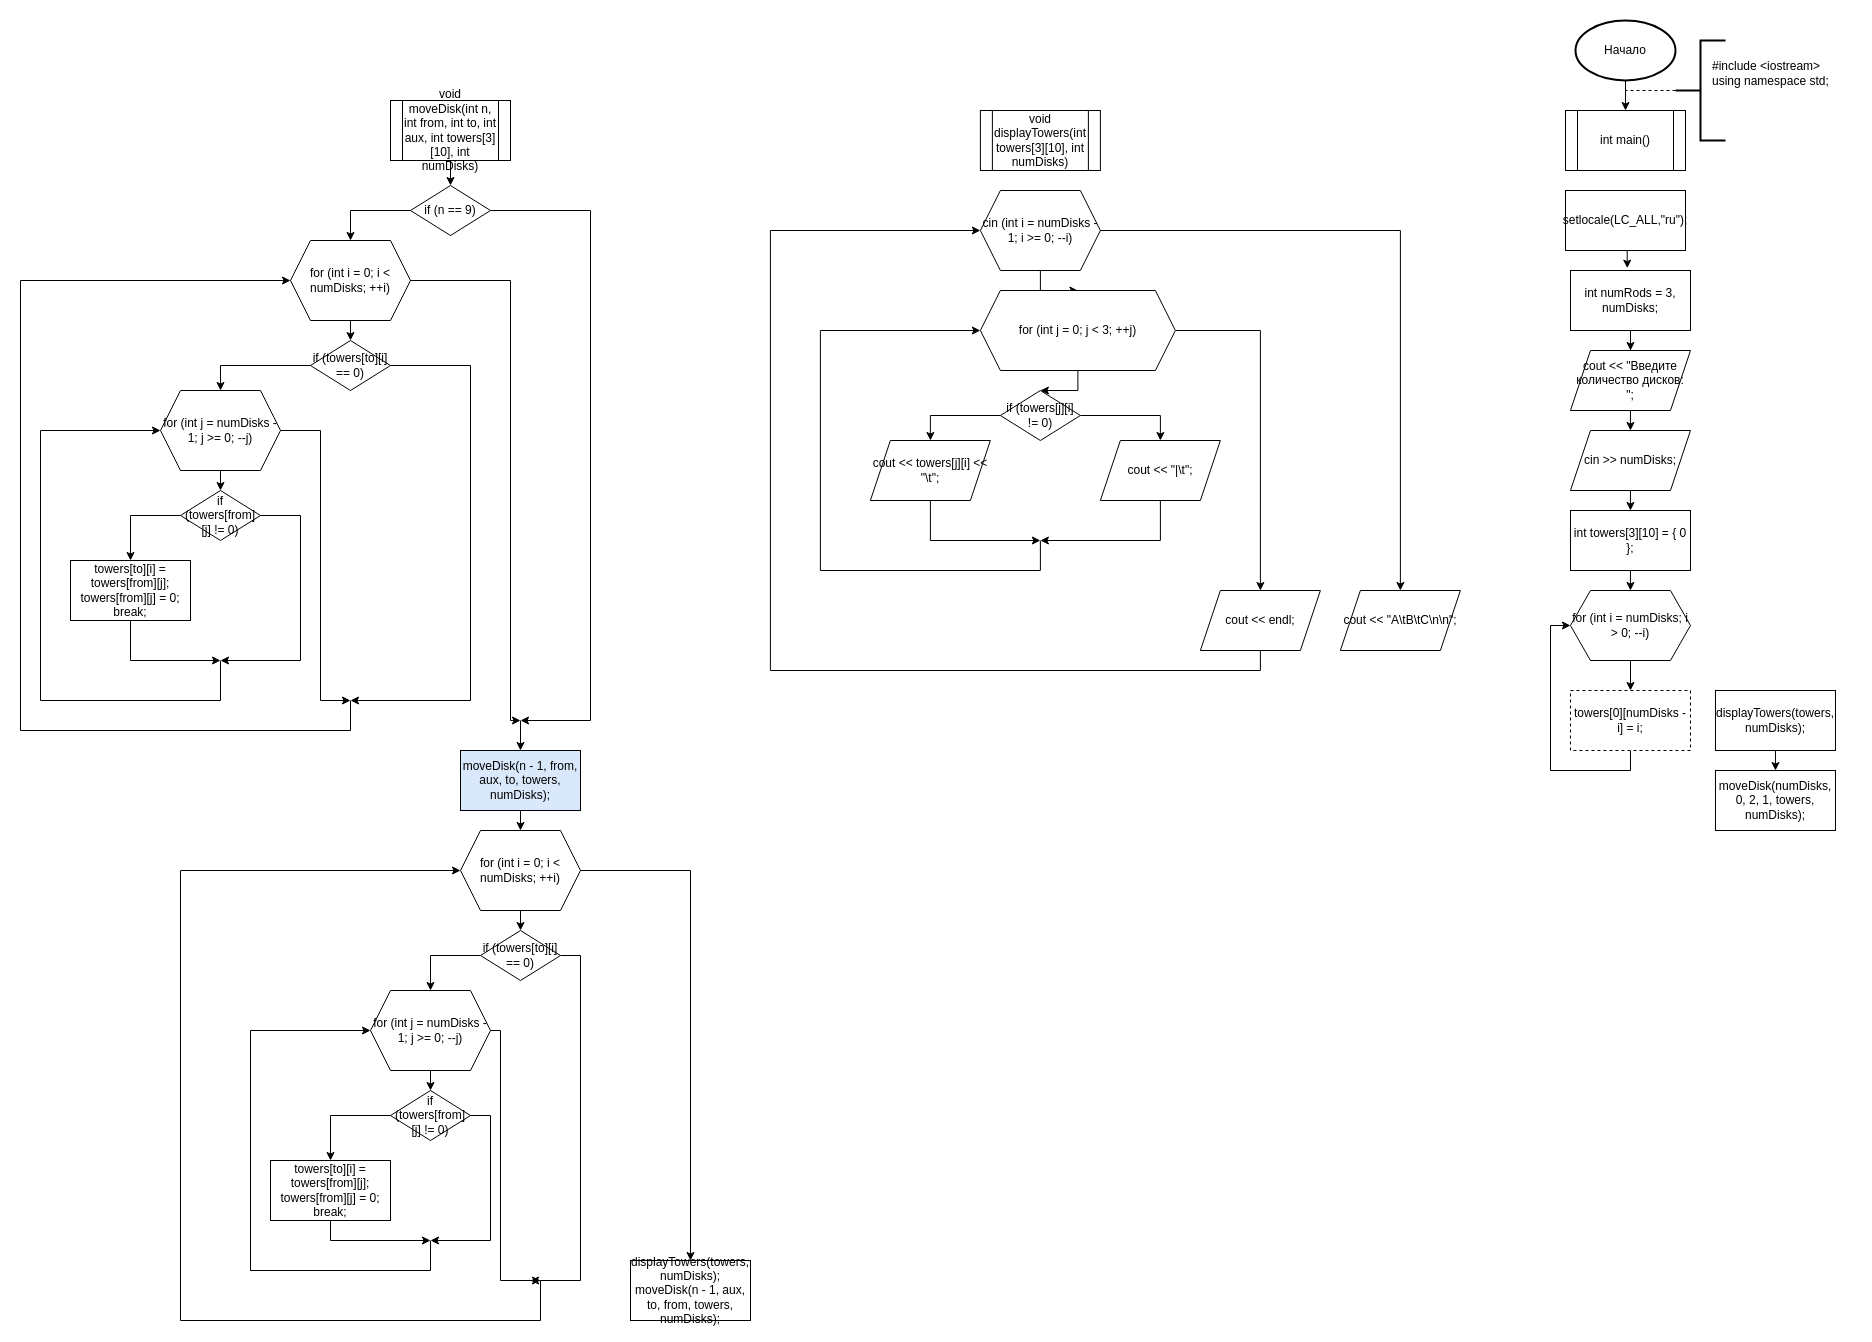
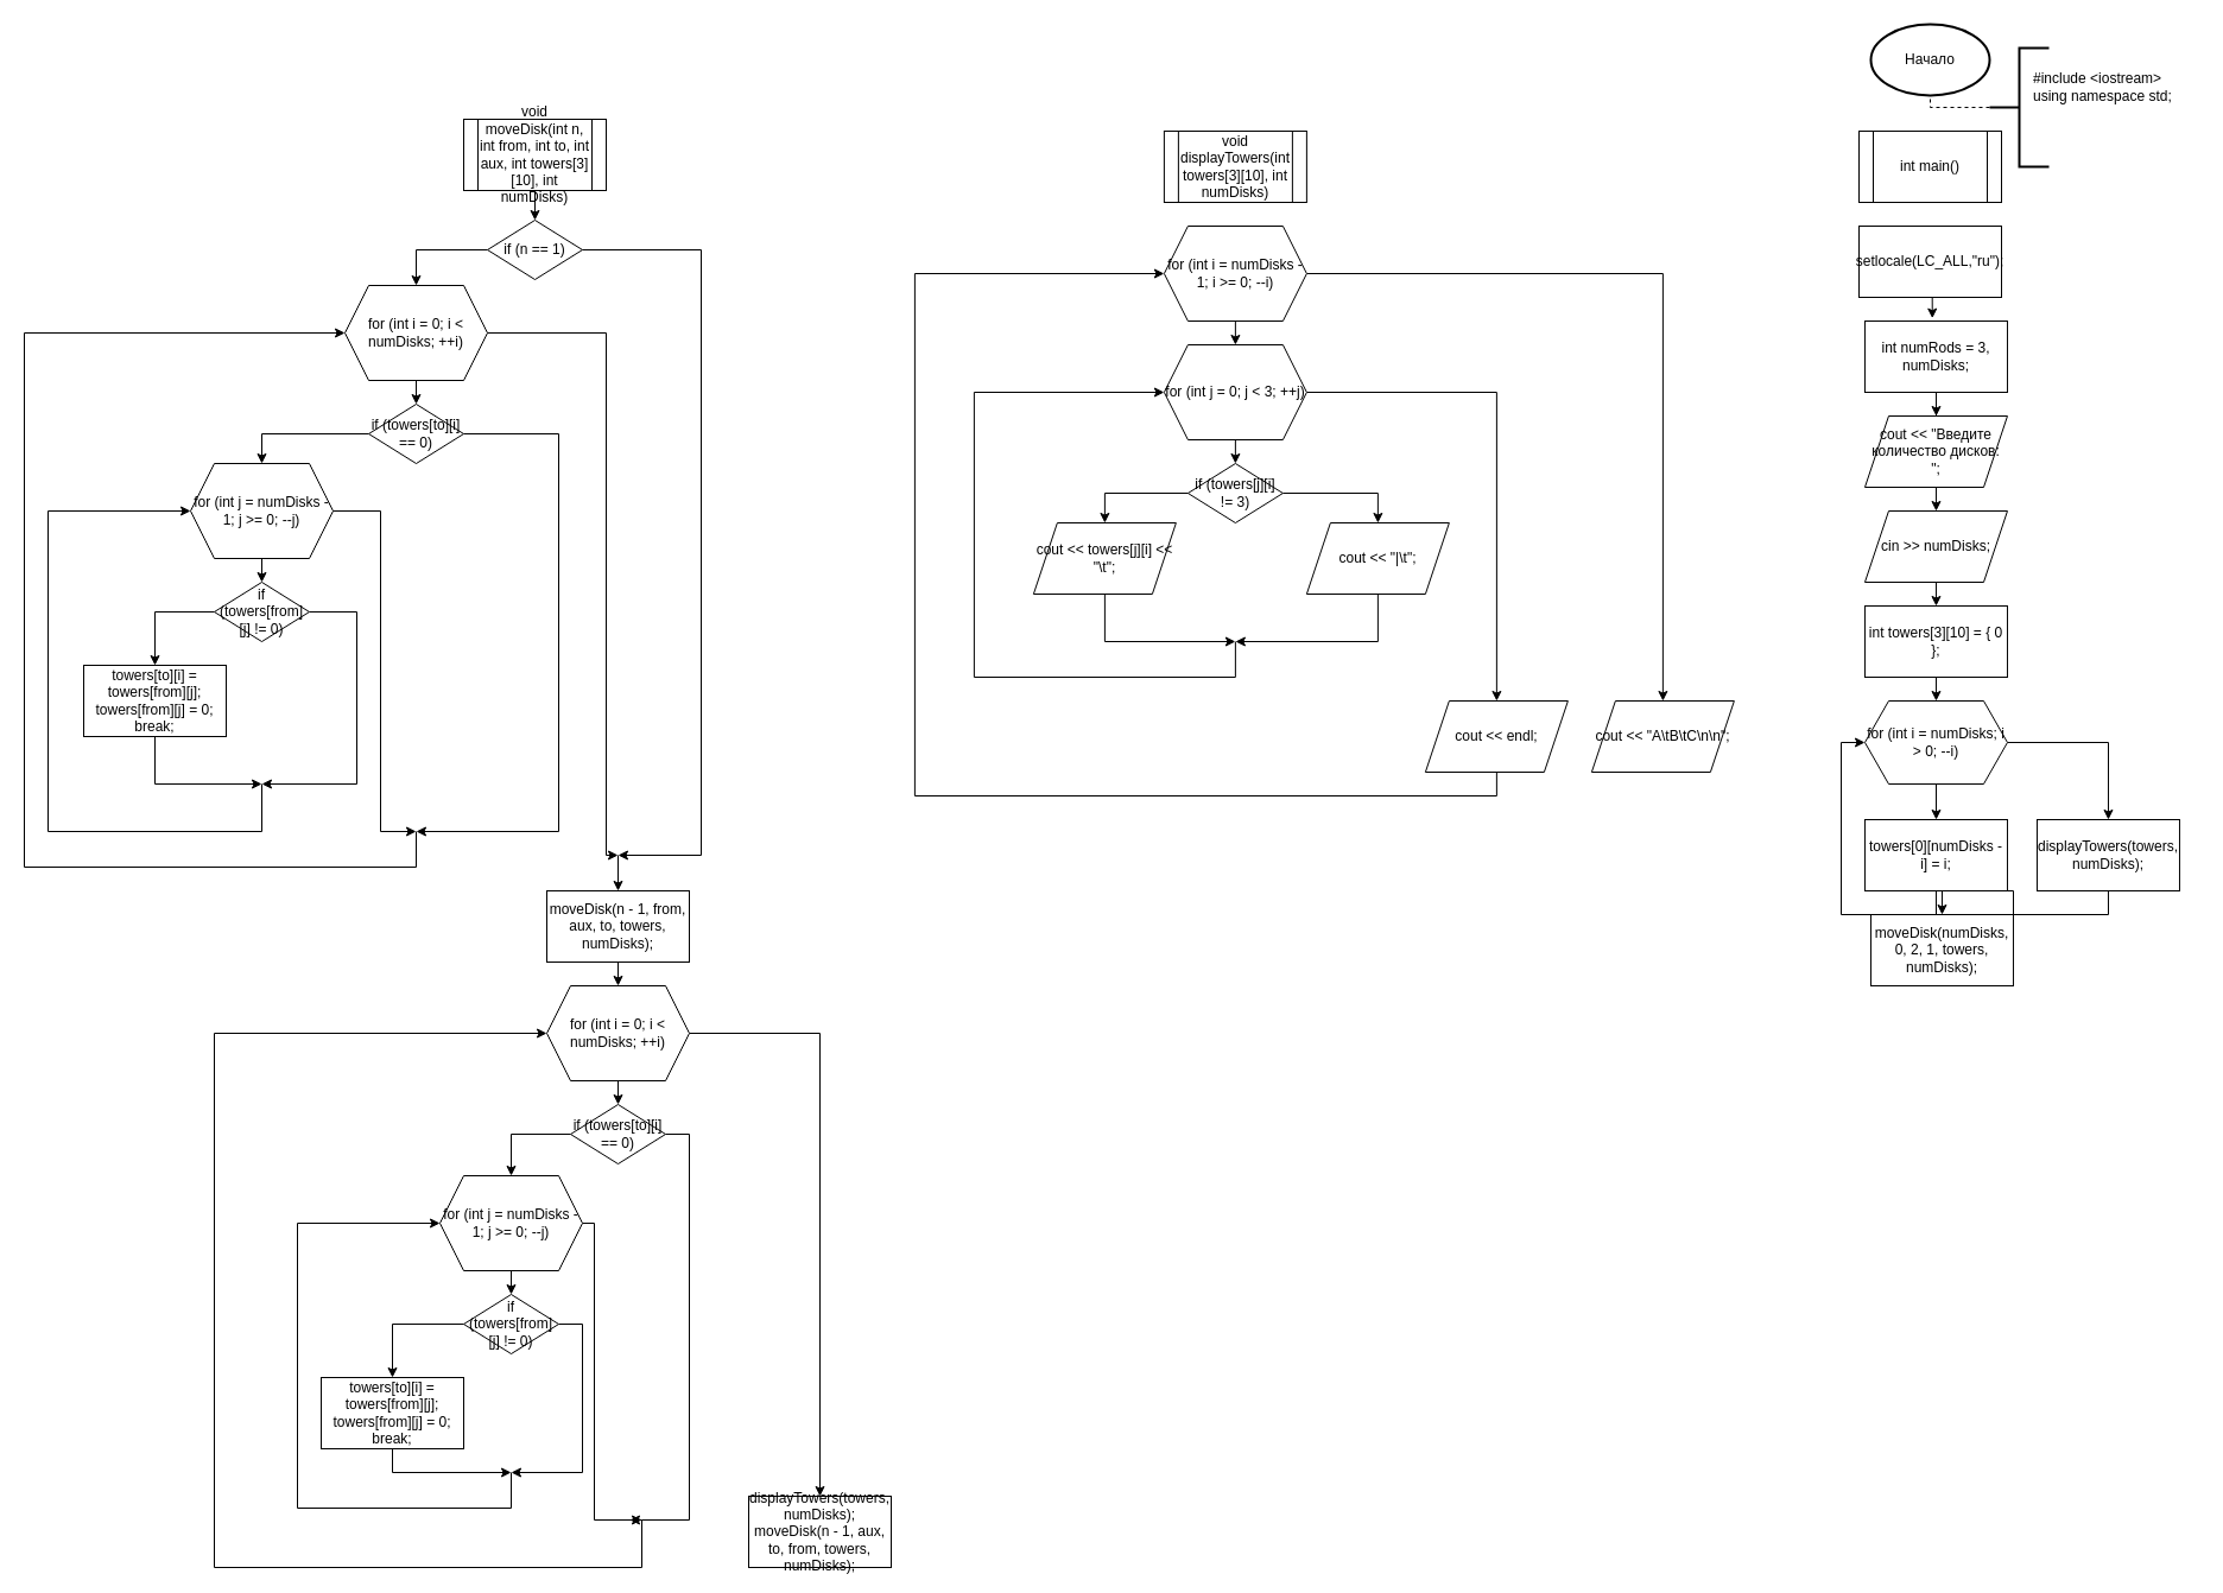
- <mxCell id="2" style="edgeStyle=orthogonalEdgeStyle;rounded=0;orthogonalLoop=1;jettySize=auto;html=1;exitX=0.5;exitY=1;exitDx=0;exitDy=0;exitPerimeter=0;entryX=0.5;entryY=0;entryDx=0;entryDy=0;" parent="1" source="3" target="7" edge="1"><mxGeometry relative="1" as="geometry" /></mxCell>
- <mxCell id="49" value="if (n == 9)" style="rhombus;whiteSpace=wrap;html=1;" vertex="1" parent="1"><mxGeometry x="410" y="185" width="80" height="50" as="geometry" /></mxCell>
+ <mxCell id="49" value="if (n == 1)" style="rhombus;whiteSpace=wrap;html=1;" vertex="1" parent="1"><mxGeometry x="410" y="185" width="80" height="50" as="geometry" /></mxCell>
- <mxCell id="30" value="cin (int i = numDisks - 1; i &amp;gt;= 0; --i)" style="shape=hexagon;perimeter=hexagonPerimeter2;whiteSpace=wrap;html=1;fixedSize=1;" vertex="1" parent="1"><mxGeometry x="979.89" y="190" width="120" height="80" as="geometry" /></mxCell>
+ <mxCell id="30" value="for (int i = numDisks - 1; i &amp;gt;= 0; --i)" style="shape=hexagon;perimeter=hexagonPerimeter2;whiteSpace=wrap;html=1;fixedSize=1;" vertex="1" parent="1"><mxGeometry x="979.89" y="190" width="120" height="80" as="geometry" /></mxCell>
- <mxCell id="33" value="for (int j = 0; j &amp;lt; 3; ++j)" style="shape=hexagon;perimeter=hexagonPerimeter2;whiteSpace=wrap;html=1;fixedSize=1;" vertex="1" parent="1"><mxGeometry x="979.89" y="290" width="195" height="80" as="geometry" /></mxCell>
+ <mxCell id="33" value="for (int j = 0; j &amp;lt; 3; ++j)" style="shape=hexagon;perimeter=hexagonPerimeter2;whiteSpace=wrap;html=1;fixedSize=1;" vertex="1" parent="1"><mxGeometry x="979.89" y="290" width="120" height="80" as="geometry" /></mxCell>
- <mxCell id="36" value="if (towers[j][i] != 0)" style="rhombus;whiteSpace=wrap;html=1;" vertex="1" parent="1"><mxGeometry x="999.89" y="390" width="80" height="50" as="geometry" /></mxCell>
+ <mxCell id="36" value="if (towers[j][i] != 3)" style="rhombus;whiteSpace=wrap;html=1;" vertex="1" parent="1"><mxGeometry x="999.89" y="390" width="80" height="50" as="geometry" /></mxCell>
+ <mxCell id="17" style="edgeStyle=orthogonalEdgeStyle;rounded=0;orthogonalLoop=1;jettySize=auto;html=1;exitX=1;exitY=0.5;exitDx=0;exitDy=0;entryX=0.5;entryY=0;entryDx=0;entryDy=0;" edge="1" parent="1" source="18" target="19"><mxGeometry relative="1" as="geometry" /></mxCell>
- <mxCell id="21" value="towers[0][numDisks - i] = i;" style="rounded=0;whiteSpace=wrap;html=1;dashed=1;" parent="1" vertex="1"><mxGeometry x="1569.97" y="690" width="120" height="60" as="geometry" /></mxCell>
+ <mxCell id="21" value="towers[0][numDisks - i] = i;" style="rounded=0;whiteSpace=wrap;html=1;" parent="1" vertex="1"><mxGeometry x="1569.97" y="690" width="120" height="60" as="geometry" /></mxCell>
- <mxCell id="67" value="moveDisk(n - 1, from, aux, to, towers, numDisks);" style="rounded=0;whiteSpace=wrap;html=1;fillColor=#dae8fc;" vertex="1" parent="1"><mxGeometry x="460" y="750" width="120" height="60" as="geometry" /></mxCell>
+ <mxCell id="67" value="moveDisk(n - 1, from, aux, to, towers, numDisks);" style="rounded=0;whiteSpace=wrap;html=1;" vertex="1" parent="1"><mxGeometry x="460" y="750" width="120" height="60" as="geometry" /></mxCell>
- <mxCell id="22" value="moveDisk(numDisks, 0, 2, 1, towers, numDisks);" style="rounded=0;whiteSpace=wrap;html=1;" parent="1" vertex="1"><mxGeometry x="1714.97" y="770" width="120" height="60" as="geometry" /></mxCell>
+ <mxCell id="22" value="moveDisk(numDisks, 0, 2, 1, towers, numDisks);" style="rounded=0;whiteSpace=wrap;html=1;" parent="1" vertex="1"><mxGeometry x="1574.97" y="770" width="120" height="60" as="geometry" /></mxCell>
